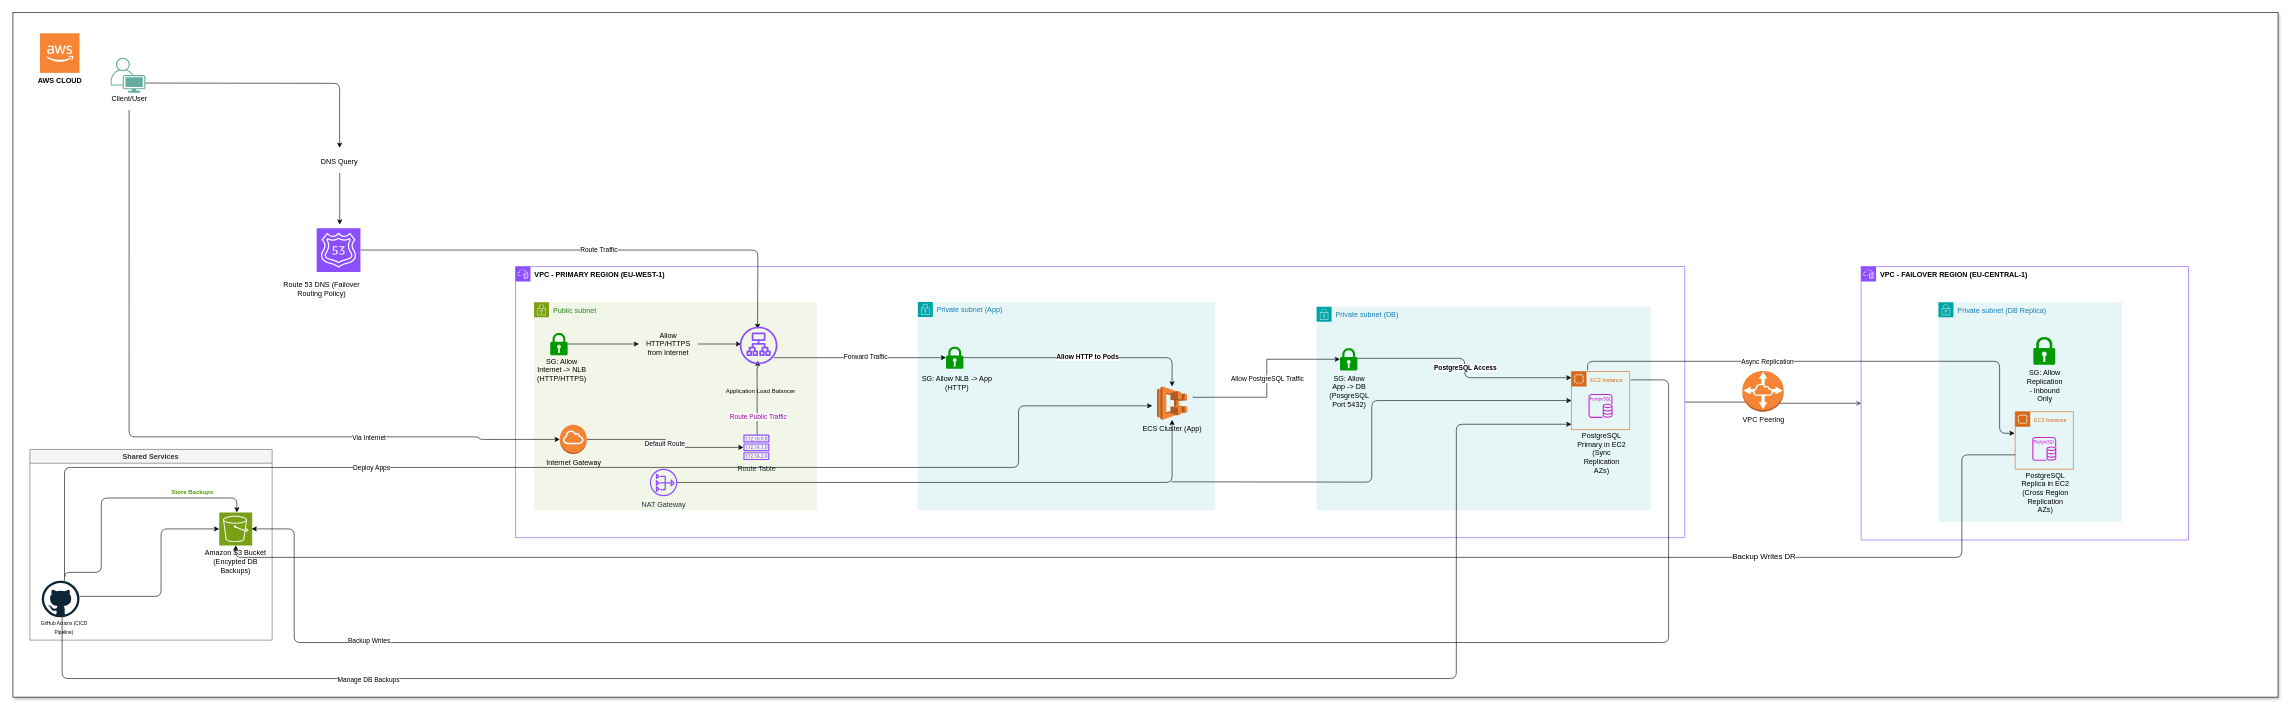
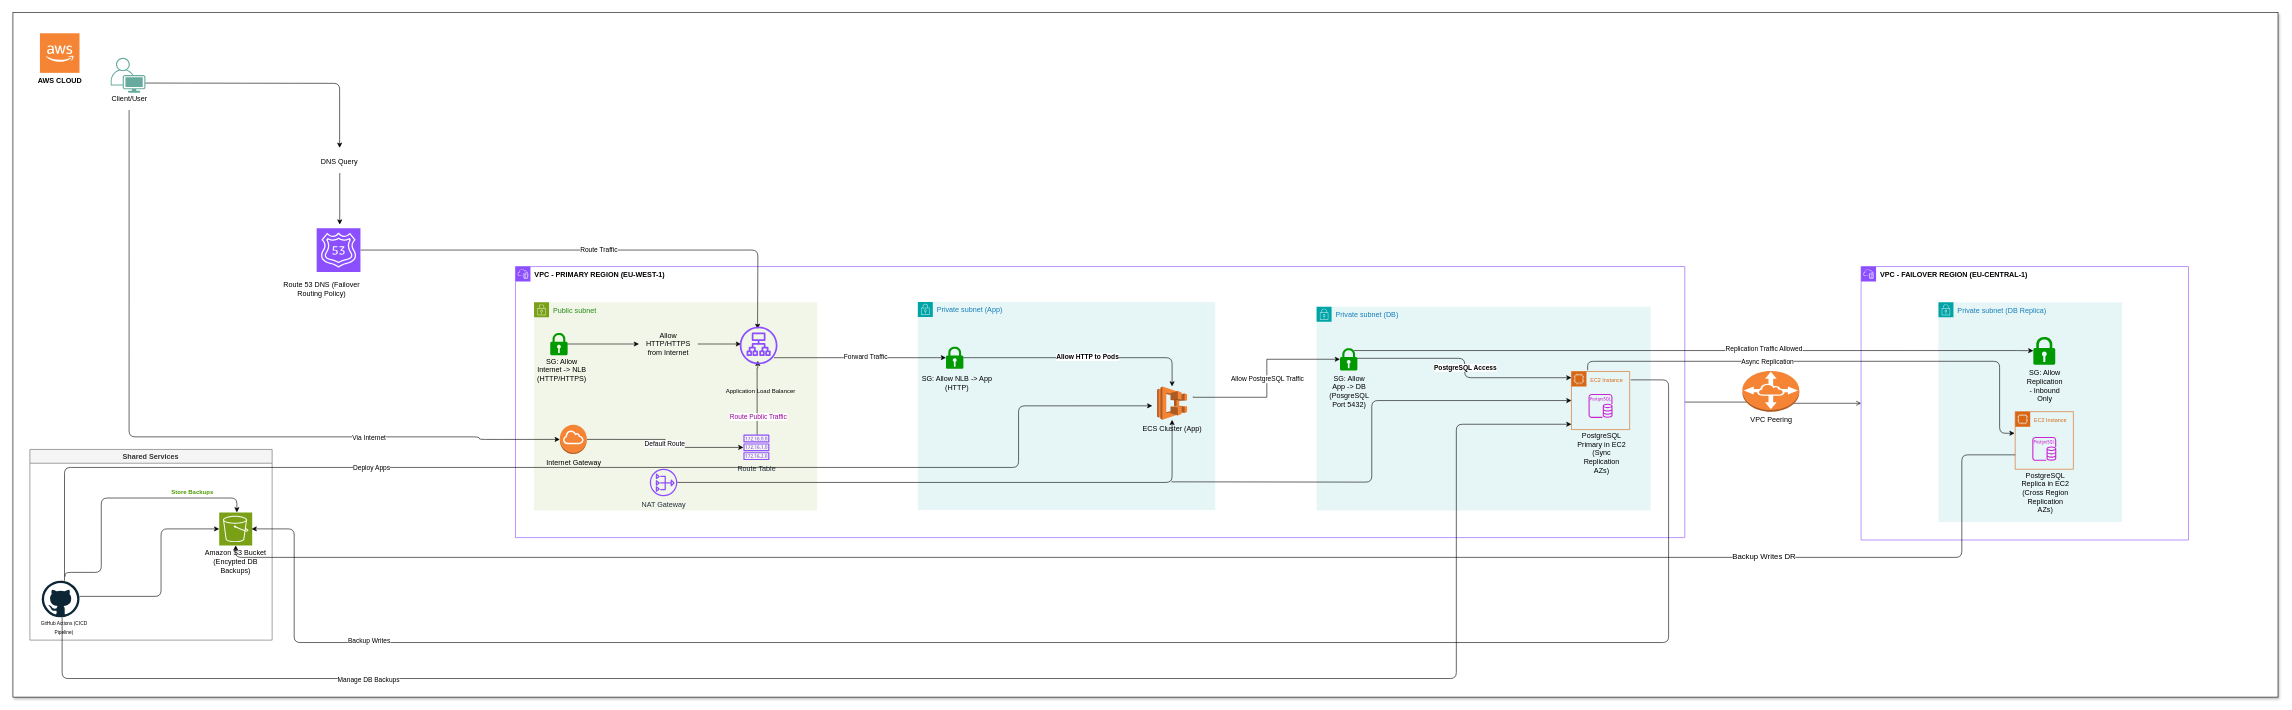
+ <mxCell id="63" value="" style="endArrow=classic;html=1;rounded=0;exitX=0.8;exitY=0.11;exitDx=0;exitDy=0;exitPerimeter=0;entryX=0;entryY=0.5;entryDx=0;entryDy=0;entryPerimeter=0;edgeStyle=orthogonalEdgeStyle;" parent="1" source="55" target="58" edge="1"><mxGeometry relative="1" as="geometry"><mxPoint x="2271" y="566" as="sourcePoint" /><mxPoint x="2371" y="566" as="targetPoint" /><Array as="points"><mxPoint x="3363" y="584" /></Array></mxGeometry></mxCell>
+ <mxCell id="64" value="Replication Traffic Allowed" style="edgeLabel;html=1;align=center;verticalAlign=middle;resizable=0;points=[];" parent="63" vertex="1" connectable="0"><mxGeometry x="0.23" y="3" relative="1" as="geometry"><mxPoint x="-14" y="-1" as="offset" /></mxGeometry></mxCell>
- <mxCell id="61" value="VPC Peering" style="outlineConnect=0;dashed=0;verticalLabelPosition=bottom;verticalAlign=top;align=center;html=1;shape=mxgraph.aws3.vpc_peering;fillColor=#F58534;gradientColor=none;" parent="1" vertex="1"><mxGeometry x="2904" y="618" width="69" height="68" as="geometry" /></mxCell>
+ <mxCell id="61" value="VPC Peering" style="outlineConnect=0;dashed=0;verticalLabelPosition=bottom;verticalAlign=top;align=center;html=1;shape=mxgraph.aws3.vpc_peering;fillColor=#F58534;gradientColor=none;" parent="1" vertex="1"><mxGeometry x="2904" y="618" width="95" height="68" as="geometry" /></mxCell>
